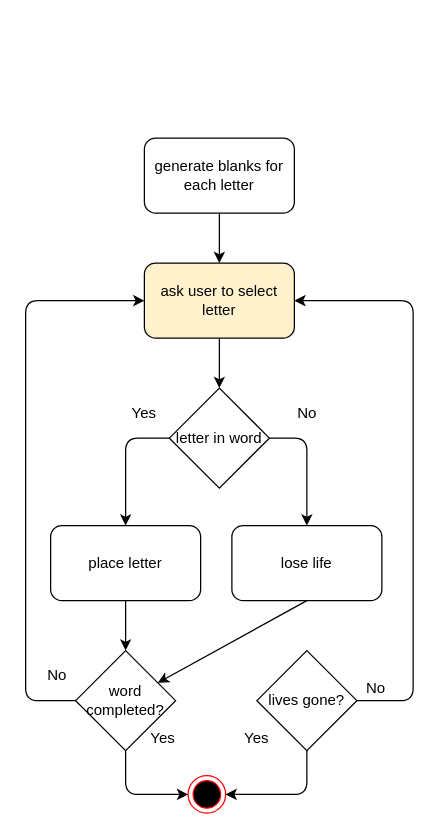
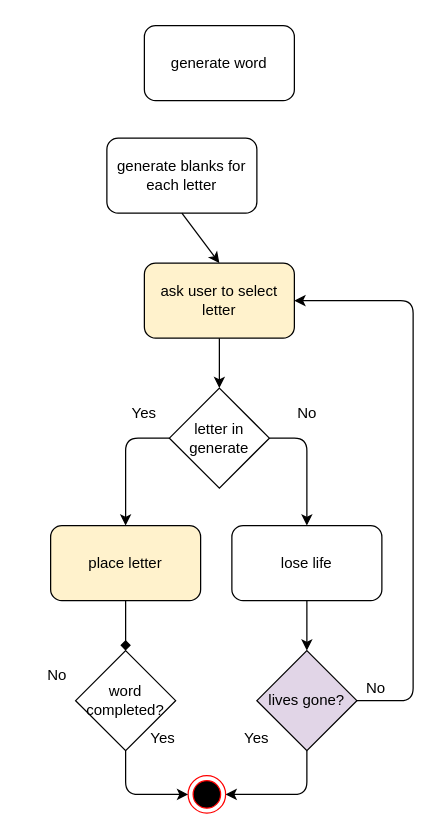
+ <mxCell id="24" value="generate word" style="rounded=1;whiteSpace=wrap;html=1;" vertex="1" parent="1"><mxGeometry x="115" y="20" width="120" height="60" as="geometry" /></mxCell>
- <mxCell id="25" value="generate blanks for each letter" style="rounded=1;whiteSpace=wrap;html=1;" vertex="1" parent="1"><mxGeometry x="115" y="110" width="120" height="60" as="geometry" /></mxCell>
+ <mxCell id="25" value="generate blanks for each letter" style="rounded=1;whiteSpace=wrap;html=1;" vertex="1" parent="1"><mxGeometry x="85" y="110" width="120" height="60" as="geometry" /></mxCell>
- <mxCell id="3" value="letter in word" style="rhombus;whiteSpace=wrap;html=1;" vertex="1" parent="1"><mxGeometry x="135" y="310" width="80" height="80" as="geometry" /></mxCell>
+ <mxCell id="3" value="letter in generate" style="rhombus;whiteSpace=wrap;html=1;" vertex="1" parent="1"><mxGeometry x="135" y="310" width="80" height="80" as="geometry" /></mxCell>
- <mxCell id="11" value="" style="endArrow=classic;html=1;entryX=0;entryY=0.5;entryDx=0;entryDy=0;exitX=0;exitY=0.5;exitDx=0;exitDy=0;" edge="1" parent="1" source="15" target="2"><mxGeometry width="50" height="50" relative="1" as="geometry"><mxPoint x="-40" y="270" as="sourcePoint" /><mxPoint x="35" y="240" as="targetPoint" /><Array as="points"><mxPoint x="20" y="560" /><mxPoint x="20" y="240" /></Array></mxGeometry></mxCell>
- <mxCell id="7" value="place letter" style="rounded=1;whiteSpace=wrap;html=1;" vertex="1" parent="1"><mxGeometry x="40" y="420" width="120" height="60" as="geometry" /></mxCell>
+ <mxCell id="7" value="place letter" style="rounded=1;whiteSpace=wrap;html=1;fillColor=#fff2cc;" vertex="1" parent="1"><mxGeometry x="40" y="420" width="120" height="60" as="geometry" /></mxCell>
- <mxCell id="16" value="" style="endArrow=classic;html=1;exitX=0.5;exitY=1;exitDx=0;exitDy=0;entryX=0.5;entryY=0;entryDx=0;entryDy=0;" edge="1" parent="1" source="7" target="15"><mxGeometry width="50" height="50" relative="1" as="geometry"><mxPoint x="295" y="400" as="sourcePoint" /><mxPoint x="35" y="410" as="targetPoint" /></mxGeometry></mxCell>
+ <mxCell id="16" value="" style="endArrow=diamond;html=1;exitX=0.5;exitY=1;exitDx=0;exitDy=0;entryX=0.5;entryY=0;entryDx=0;entryDy=0;" edge="1" parent="1" source="7" target="15"><mxGeometry width="50" height="50" relative="1" as="geometry"><mxPoint x="295" y="400" as="sourcePoint" /><mxPoint x="35" y="410" as="targetPoint" /></mxGeometry></mxCell>
- <mxCell id="12" value="" style="endArrow=classic;html=1;exitX=0.5;exitY=1;exitDx=0;exitDy=0;" edge="1" parent="1" source="8" target="15"><mxGeometry width="50" height="50" relative="1" as="geometry"><mxPoint x="265" y="300" as="sourcePoint" /><mxPoint x="410" y="410" as="targetPoint" /></mxGeometry></mxCell>
+ <mxCell id="12" value="" style="endArrow=classic;html=1;exitX=0.5;exitY=1;exitDx=0;exitDy=0;entryX=0.5;entryY=0;entryDx=0;entryDy=0;" edge="1" parent="1" source="8" target="9"><mxGeometry width="50" height="50" relative="1" as="geometry"><mxPoint x="265" y="300" as="sourcePoint" /><mxPoint x="410" y="410" as="targetPoint" /></mxGeometry></mxCell>
- <mxCell id="9" value="lives gone?" style="rhombus;whiteSpace=wrap;html=1;" vertex="1" parent="1"><mxGeometry x="205" y="520" width="80" height="80" as="geometry" /></mxCell>
+ <mxCell id="9" value="lives gone?" style="rhombus;whiteSpace=wrap;html=1;fillColor=#e1d5e7;" vertex="1" parent="1"><mxGeometry x="205" y="520" width="80" height="80" as="geometry" /></mxCell>
